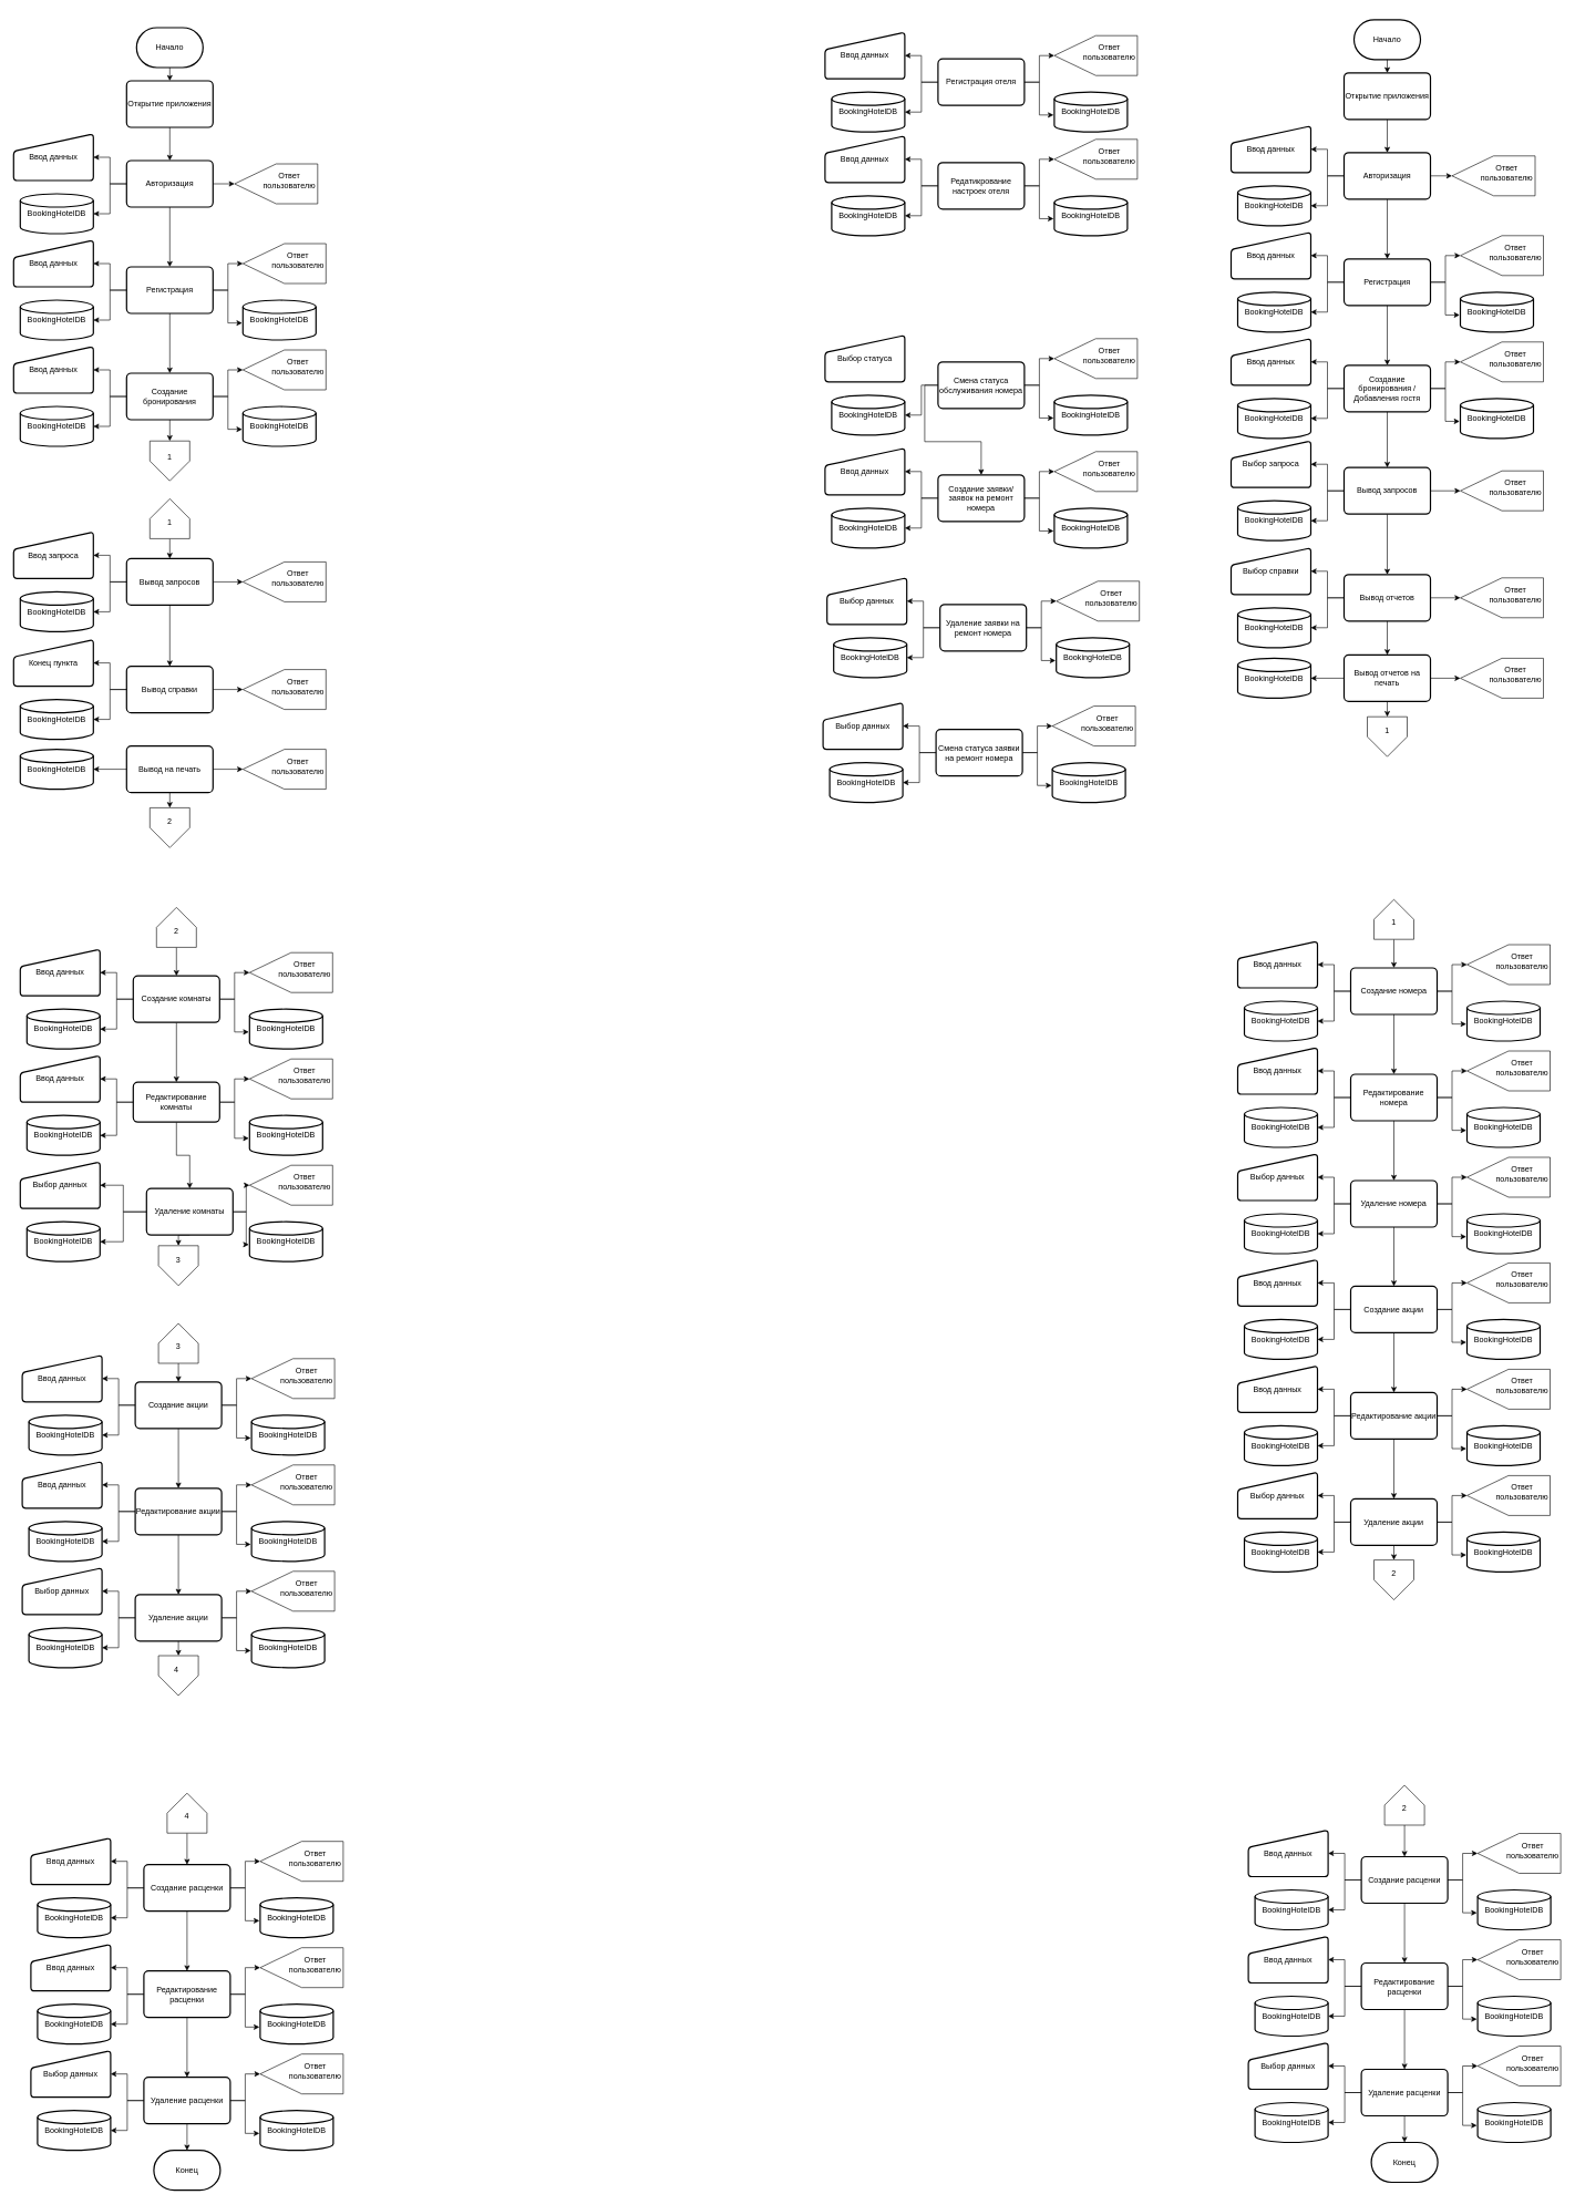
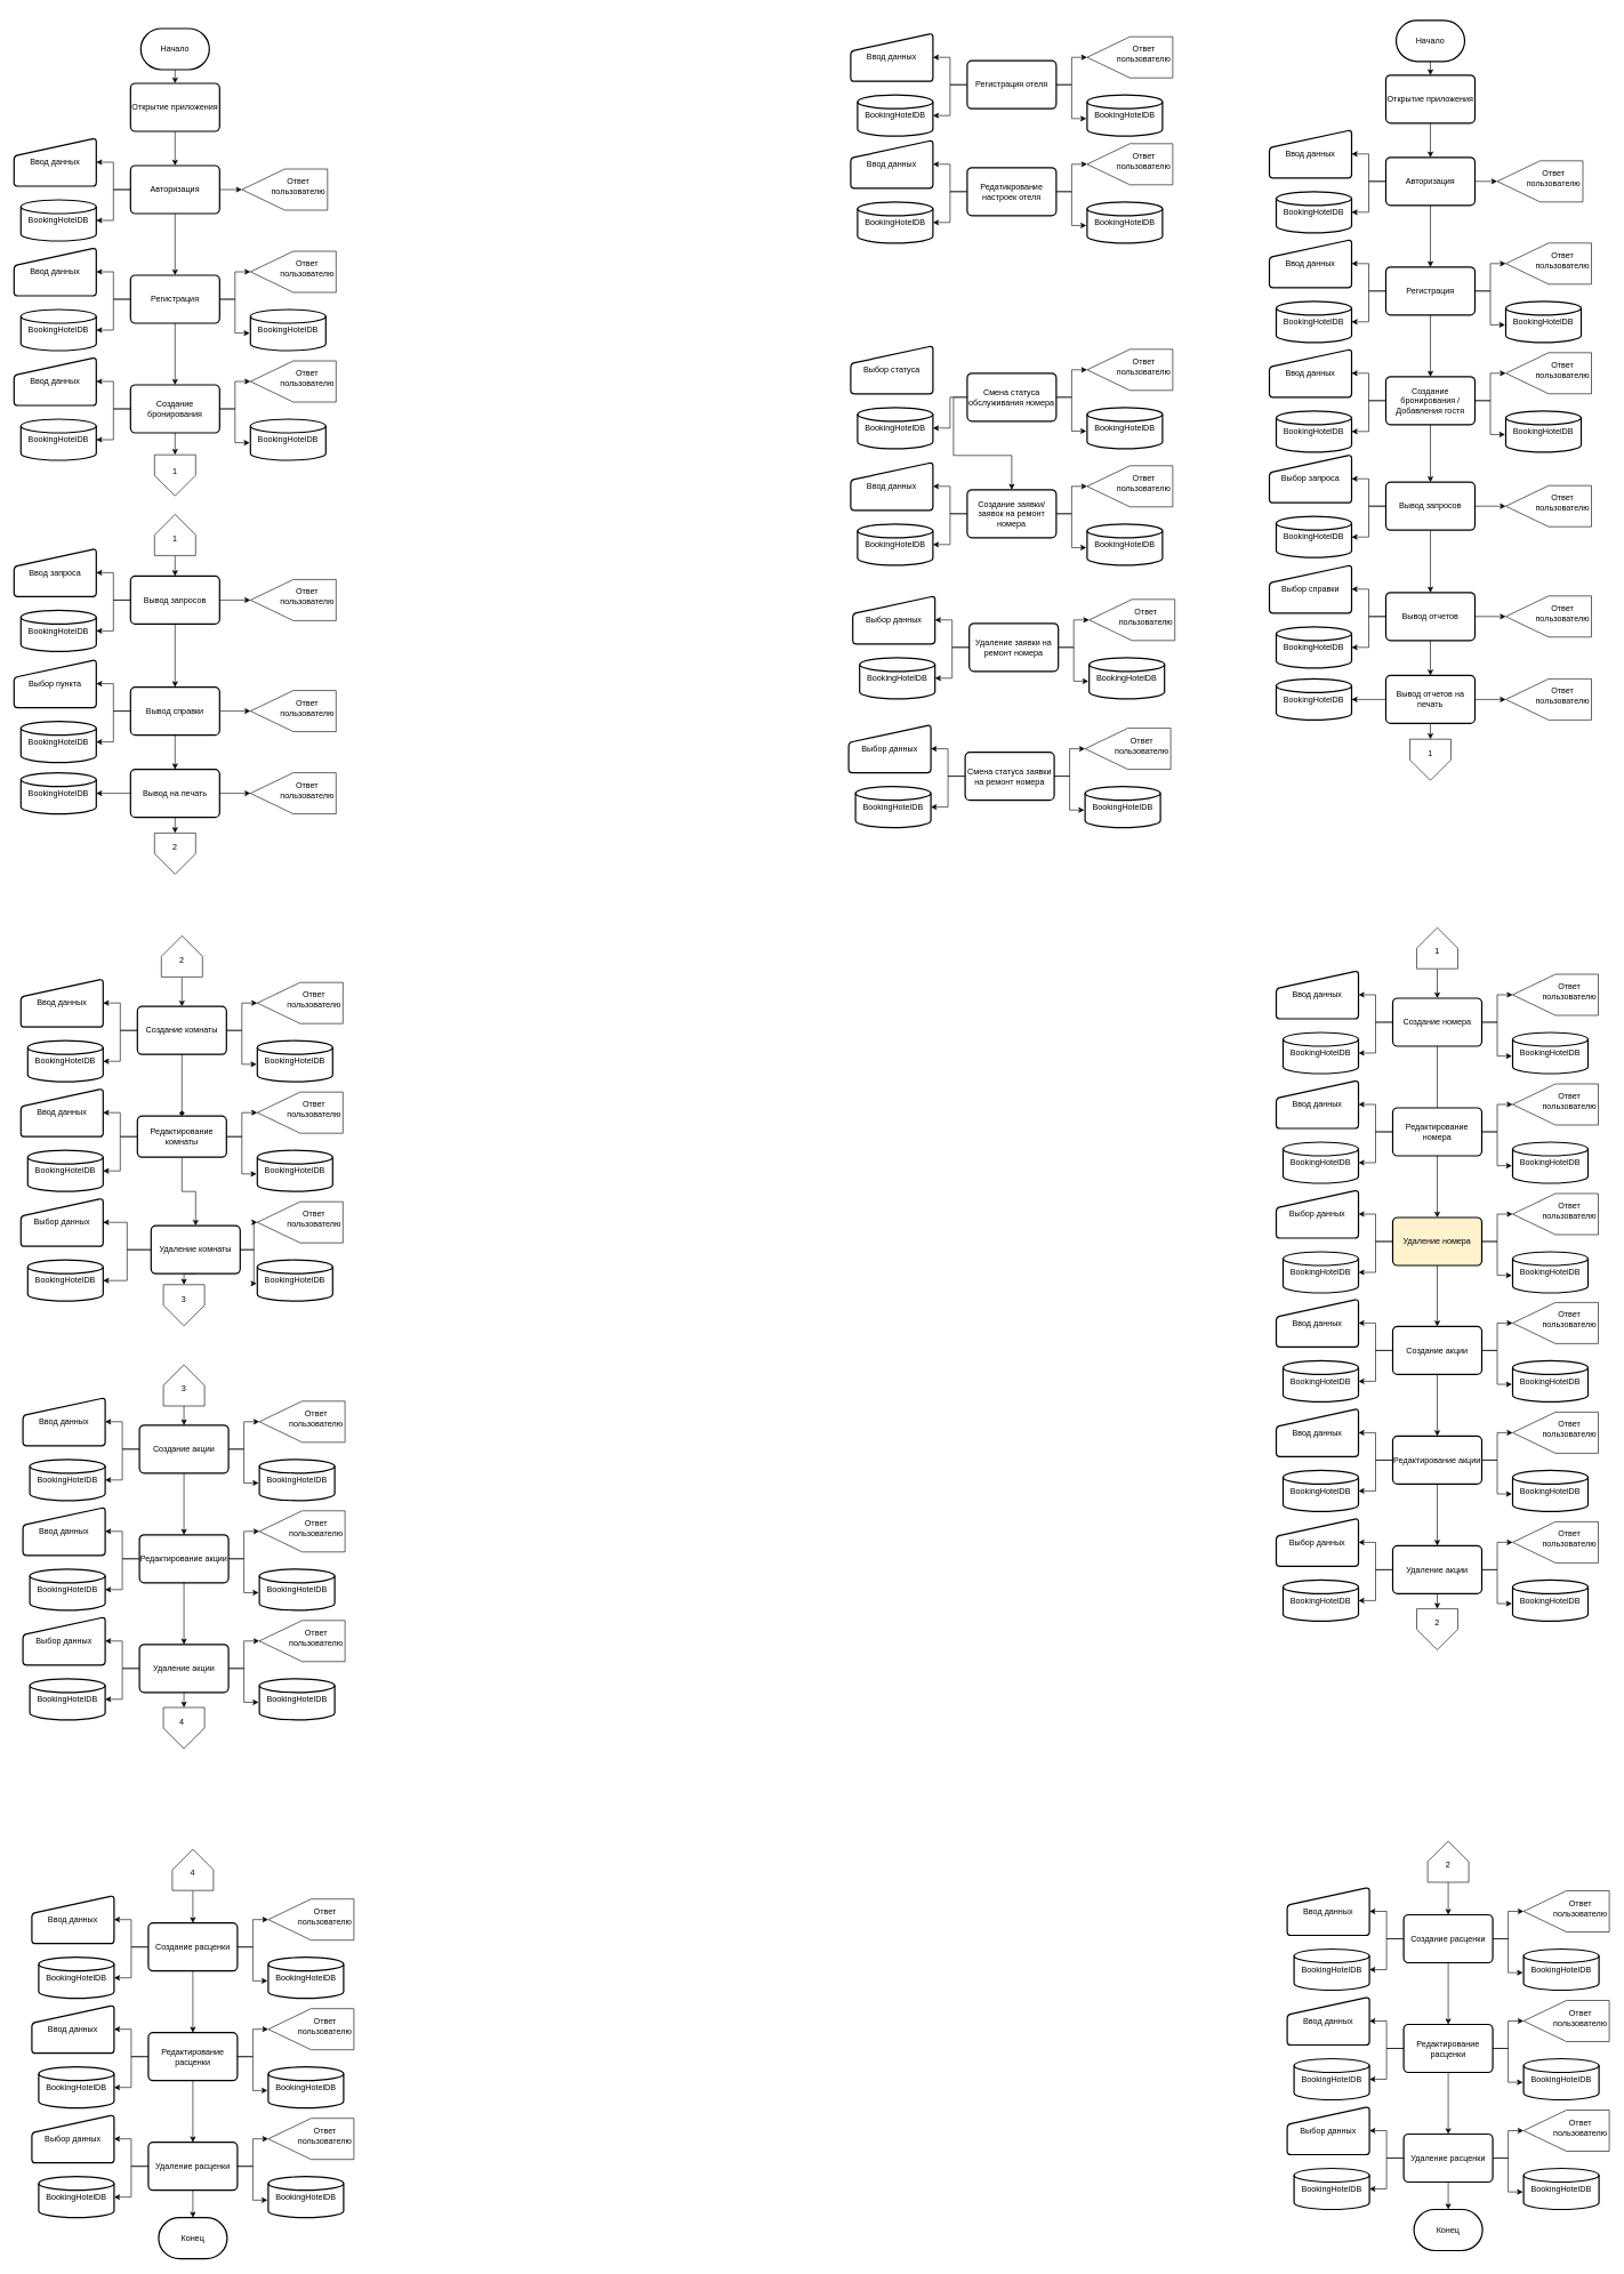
- <mxCell id="160" value="Конец пункта" style="html=1;strokeWidth=2;shape=manualInput;whiteSpace=wrap;rounded=1;size=26;arcSize=11;" parent="1" vertex="1"><mxGeometry x="20" y="962" width="120" height="70" as="geometry" /></mxCell>
+ <mxCell id="160" value="Выбор пункта" style="html=1;strokeWidth=2;shape=manualInput;whiteSpace=wrap;rounded=1;size=26;arcSize=11;" parent="1" vertex="1"><mxGeometry x="20" y="962" width="120" height="70" as="geometry" /></mxCell>
+ <mxCell id="158" style="edgeStyle=orthogonalEdgeStyle;rounded=0;orthogonalLoop=1;jettySize=auto;html=1;exitX=0.5;exitY=1;exitDx=0;exitDy=0;entryX=0.5;entryY=0;entryDx=0;entryDy=0;" parent="1" source="159" target="168" edge="1"><mxGeometry relative="1" as="geometry" /></mxCell>
- <mxCell id="245" style="edgeStyle=orthogonalEdgeStyle;rounded=0;orthogonalLoop=1;jettySize=auto;html=1;exitX=0.5;exitY=1;exitDx=0;exitDy=0;entryX=0.5;entryY=0;entryDx=0;entryDy=0;" parent="1" source="246" target="258" edge="1"><mxGeometry relative="1" as="geometry" /></mxCell>
+ <mxCell id="245" style="edgeStyle=orthogonalEdgeStyle;rounded=0;orthogonalLoop=1;jettySize=auto;html=1;exitX=0.5;exitY=1;exitDx=0;exitDy=0;entryX=0.5;entryY=0;entryDx=0;entryDy=0;endArrow=none;" parent="1" source="246" target="258" edge="1"><mxGeometry relative="1" as="geometry" /></mxCell>
- <mxCell id="51" style="edgeStyle=orthogonalEdgeStyle;rounded=0;orthogonalLoop=1;jettySize=auto;html=1;exitX=0.5;exitY=1;exitDx=0;exitDy=0;entryX=0.5;entryY=0;entryDx=0;entryDy=0;" parent="1" source="52" target="64" edge="1"><mxGeometry relative="1" as="geometry" /></mxCell>
+ <mxCell id="51" style="edgeStyle=orthogonalEdgeStyle;rounded=0;orthogonalLoop=1;jettySize=auto;html=1;exitX=0.5;exitY=1;exitDx=0;exitDy=0;entryX=0.5;entryY=0;entryDx=0;entryDy=0;endArrow=diamond;" parent="1" source="52" target="64" edge="1"><mxGeometry relative="1" as="geometry" /></mxCell>
- <mxCell id="270" value="Удаление номера" style="rounded=1;whiteSpace=wrap;html=1;absoluteArcSize=1;arcSize=14;strokeWidth=2;" parent="1" vertex="1"><mxGeometry x="2032" y="1776" width="130" height="70" as="geometry" /></mxCell>
+ <mxCell id="270" value="Удаление номера" style="rounded=1;whiteSpace=wrap;html=1;absoluteArcSize=1;arcSize=14;strokeWidth=2;fillColor=#fff2cc;" parent="1" vertex="1"><mxGeometry x="2032" y="1776" width="130" height="70" as="geometry" /></mxCell>
